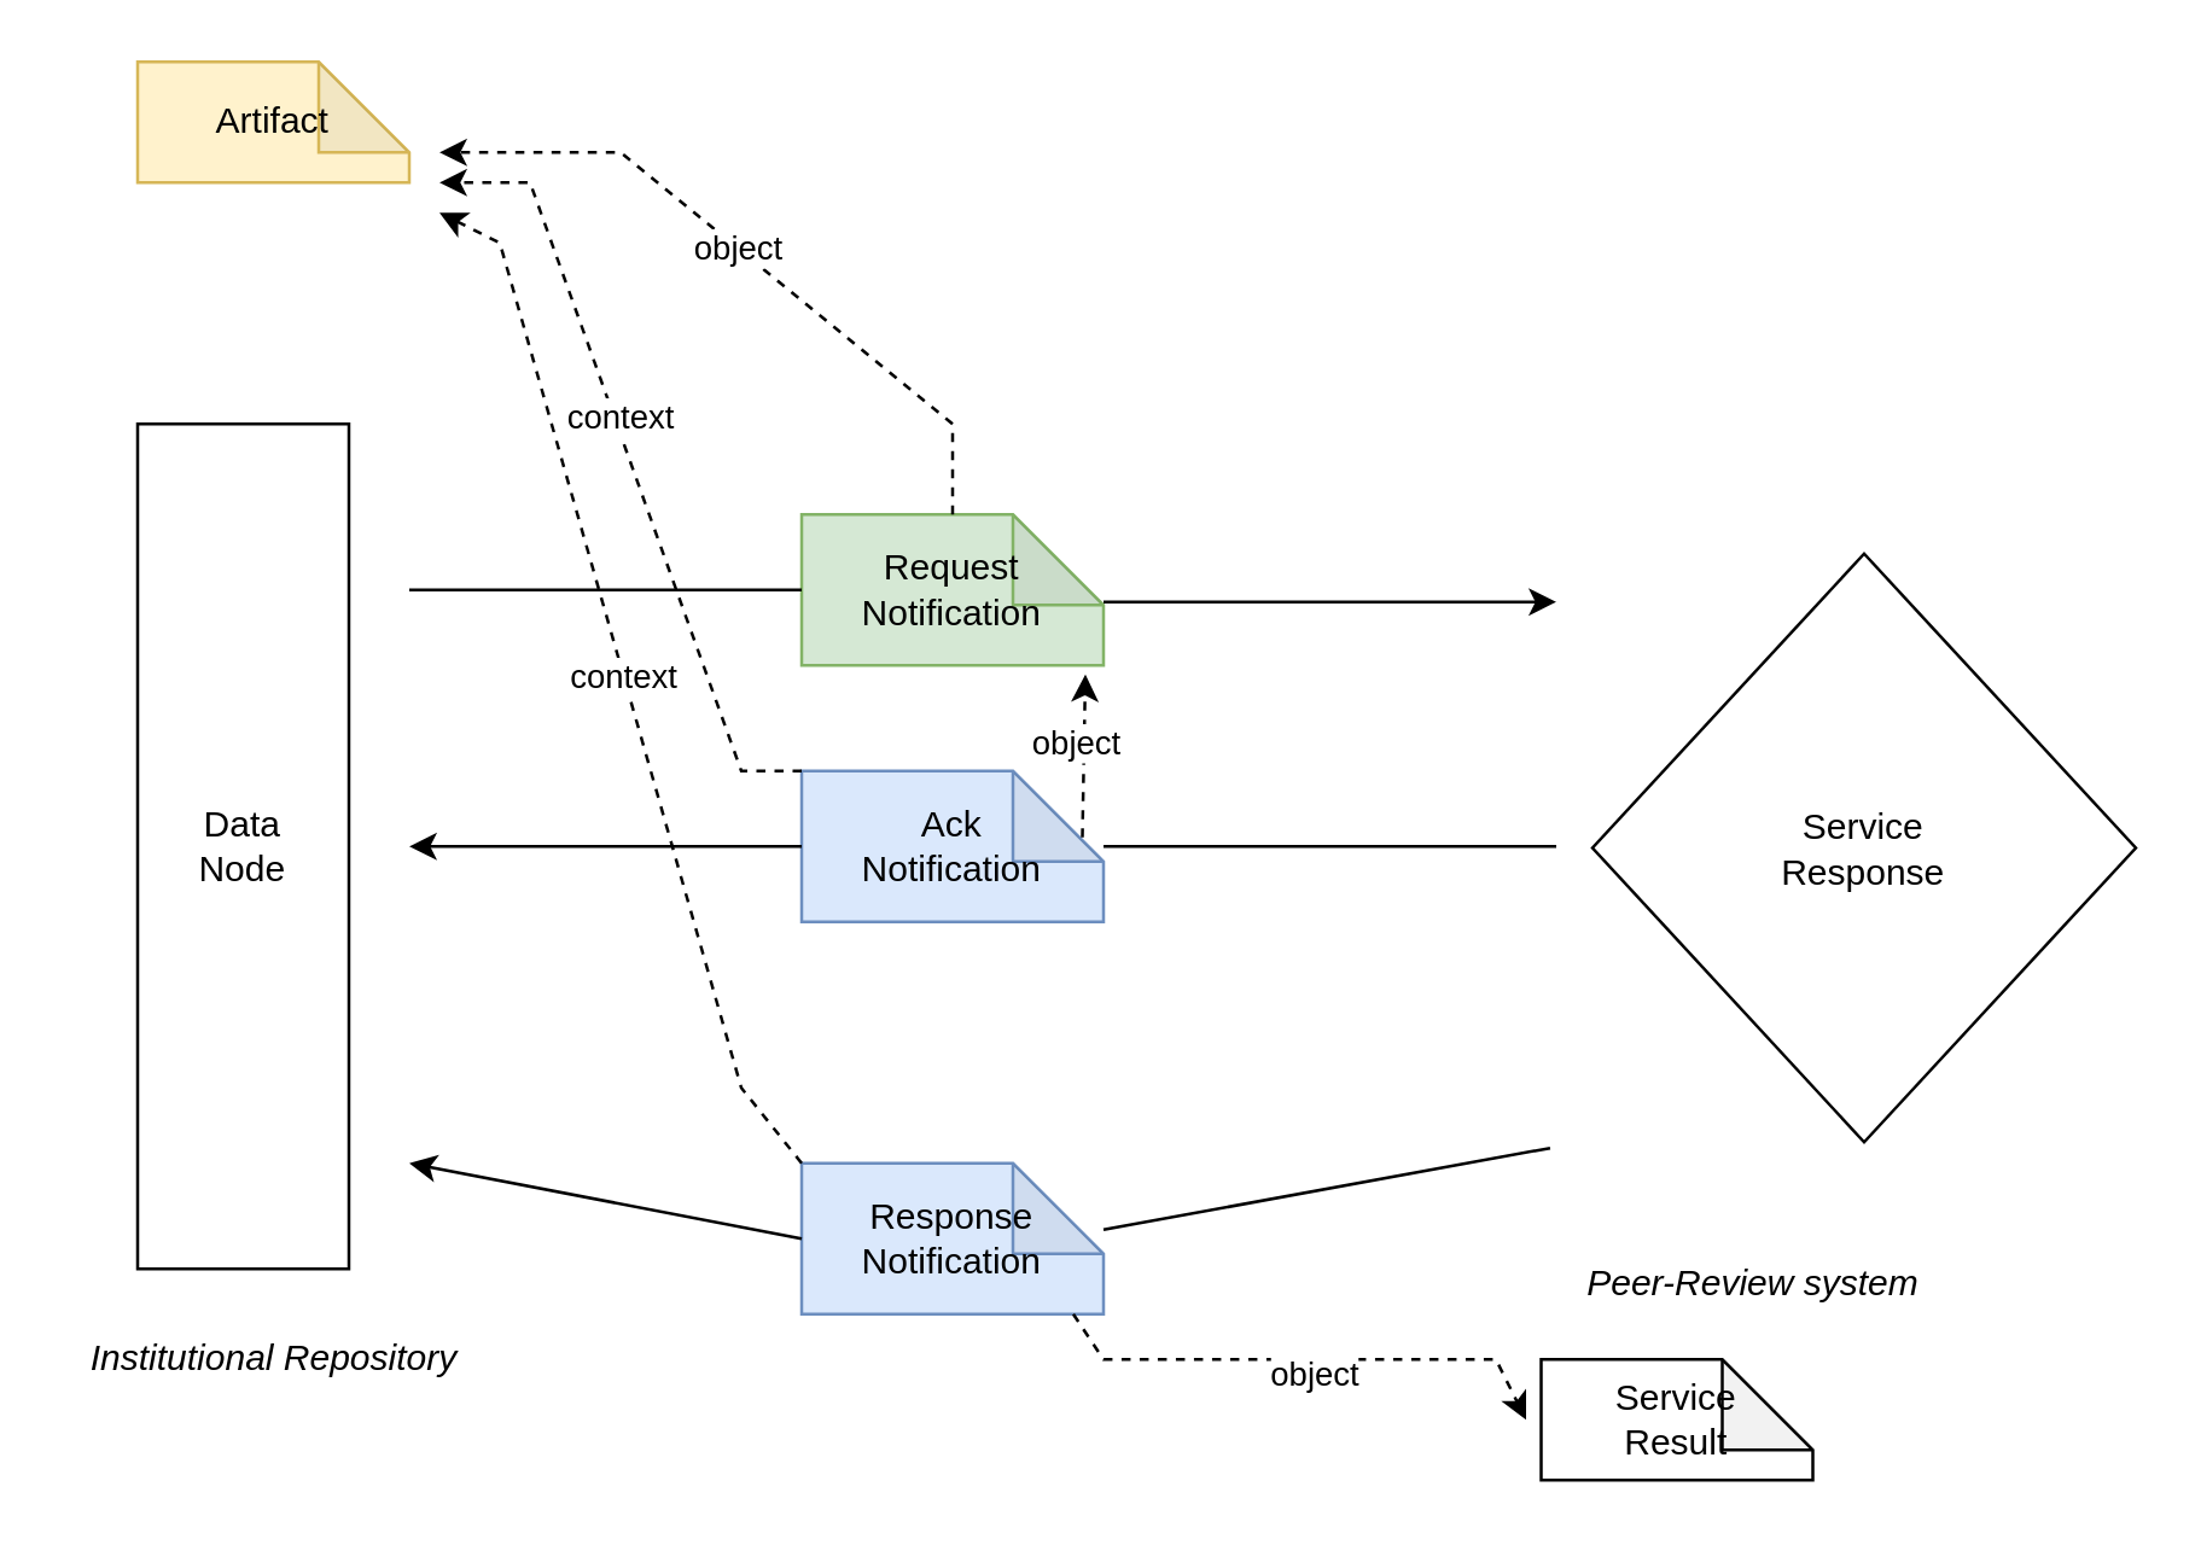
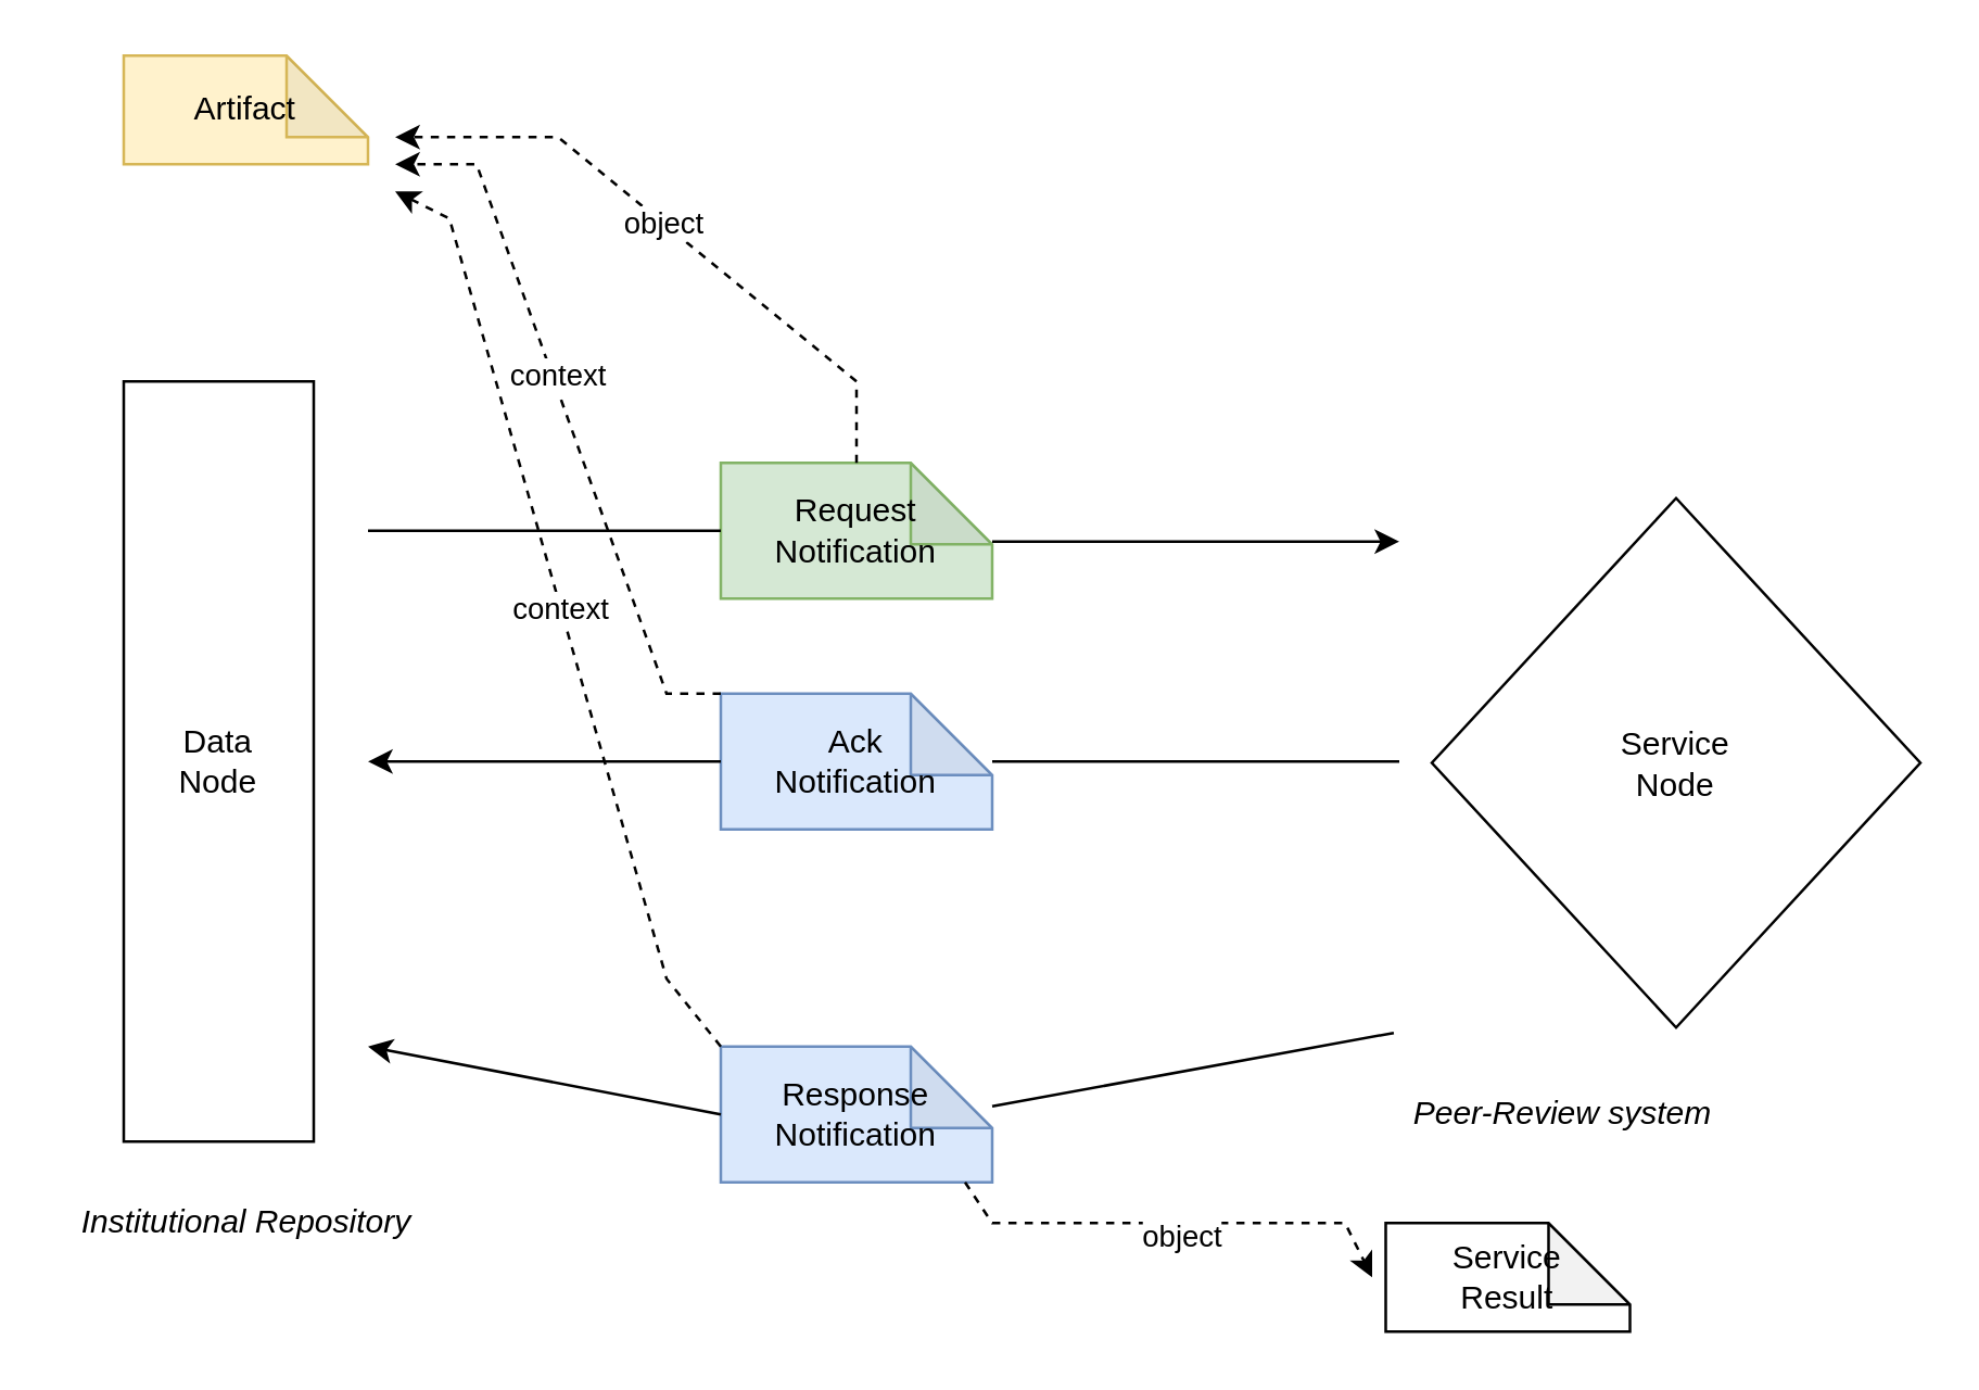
- <mxCell id="14" value="" style="endArrow=classic;html=1;rounded=0;dashed=1;exitX=0.93;exitY=0.44;exitDx=0;exitDy=0;exitPerimeter=0;entryX=0.94;entryY=1.06;entryDx=0;entryDy=0;entryPerimeter=0;" edge="1" parent="1" source="9" target="3"><mxGeometry width="50" height="50" relative="1" as="geometry"><mxPoint x="445" y="240" as="sourcePoint" /><mxPoint x="495" y="190" as="targetPoint" /></mxGeometry></mxCell>
- <mxCell id="15" value="object" style="edgeLabel;html=1;align=center;verticalAlign=middle;resizable=0;points=[];" vertex="1" connectable="0" parent="14"><mxGeometry x="0.146" y="3" relative="1" as="geometry"><mxPoint as="offset" /></mxGeometry></mxCell>
- <mxCell id="25" value="Service&lt;br&gt;Response" style="rhombus;whiteSpace=wrap;html=1;" vertex="1" parent="1"><mxGeometry x="527" y="183" width="180" height="195" as="geometry" /></mxCell>
+ <mxCell id="25" value="Service&lt;br&gt;Node" style="rhombus;whiteSpace=wrap;html=1;" vertex="1" parent="1"><mxGeometry x="527" y="183" width="180" height="195" as="geometry" /></mxCell>
- <mxCell id="24" value="&lt;i&gt;Peer-Review system&lt;/i&gt;" style="text;html=1;align=center;verticalAlign=middle;resizable=0;points=[];autosize=1;strokeColor=none;fillColor=none;" vertex="1" parent="1"><mxGeometry x="515" y="415" width="130" height="20" as="geometry" /></mxCell>
+ <mxCell id="24" value="&lt;i&gt;Peer-Review system&lt;/i&gt;" style="text;html=1;align=center;verticalAlign=middle;resizable=0;points=[];autosize=1;strokeColor=none;fillColor=none;" vertex="1" parent="1"><mxGeometry x="510" y="400" width="130" height="20" as="geometry" /></mxCell>
